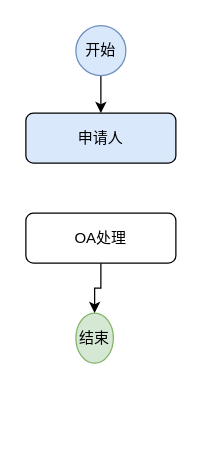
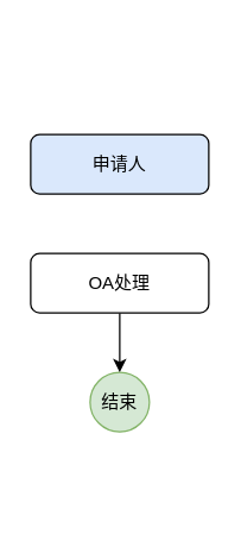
- <mxCell id="4" value="开始" style="ellipse;whiteSpace=wrap;html=1;aspect=fixed;fillColor=#dae8fc;strokeColor=#6c8ebf;" vertex="1" parent="1"><mxGeometry x="60" y="20" width="40" height="40" as="geometry" /></mxCell>
- <mxCell id="3" style="edgeStyle=orthogonalEdgeStyle;rounded=0;orthogonalLoop=1;jettySize=auto;html=1;exitX=0.5;exitY=1;exitDx=0;exitDy=0;entryX=0.5;entryY=0;entryDx=0;entryDy=0;" edge="1" parent="1" source="4" target="2"><mxGeometry relative="1" as="geometry" /></mxCell>
- <mxCell id="5" value="结束" style="ellipse;whiteSpace=wrap;html=1;aspect=fixed;fillColor=#d5e8d4;strokeColor=#82b366;" vertex="1" parent="1"><mxGeometry x="60" y="250" width="30" height="40" as="geometry" /></mxCell>
+ <mxCell id="5" value="结束" style="ellipse;whiteSpace=wrap;html=1;aspect=fixed;fillColor=#d5e8d4;strokeColor=#82b366;" vertex="1" parent="1"><mxGeometry x="60" y="250" width="40" height="40" as="geometry" /></mxCell>
